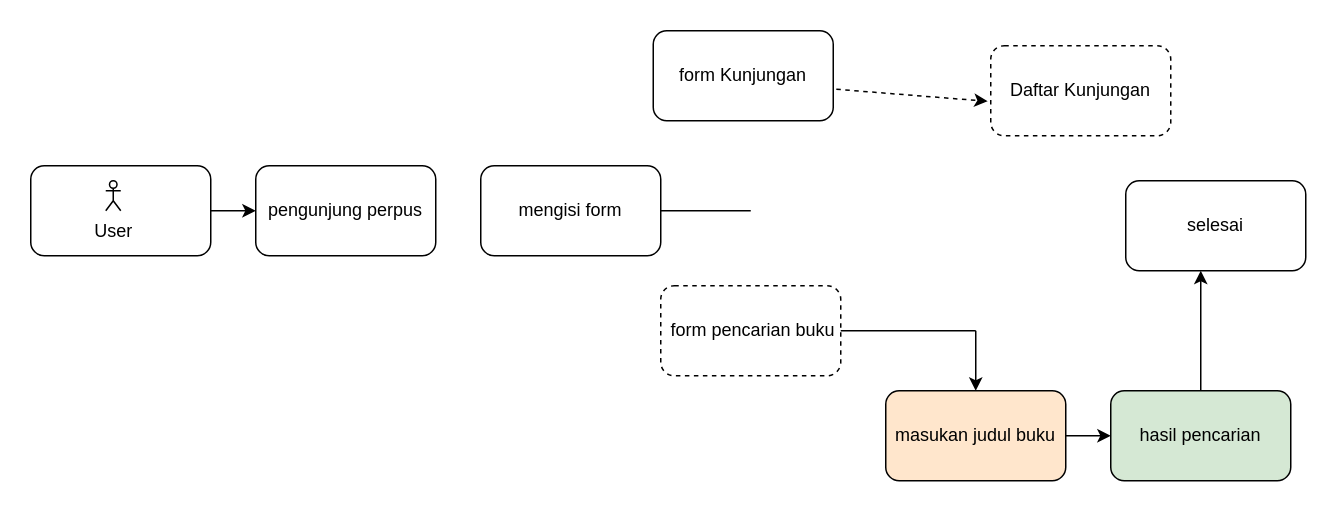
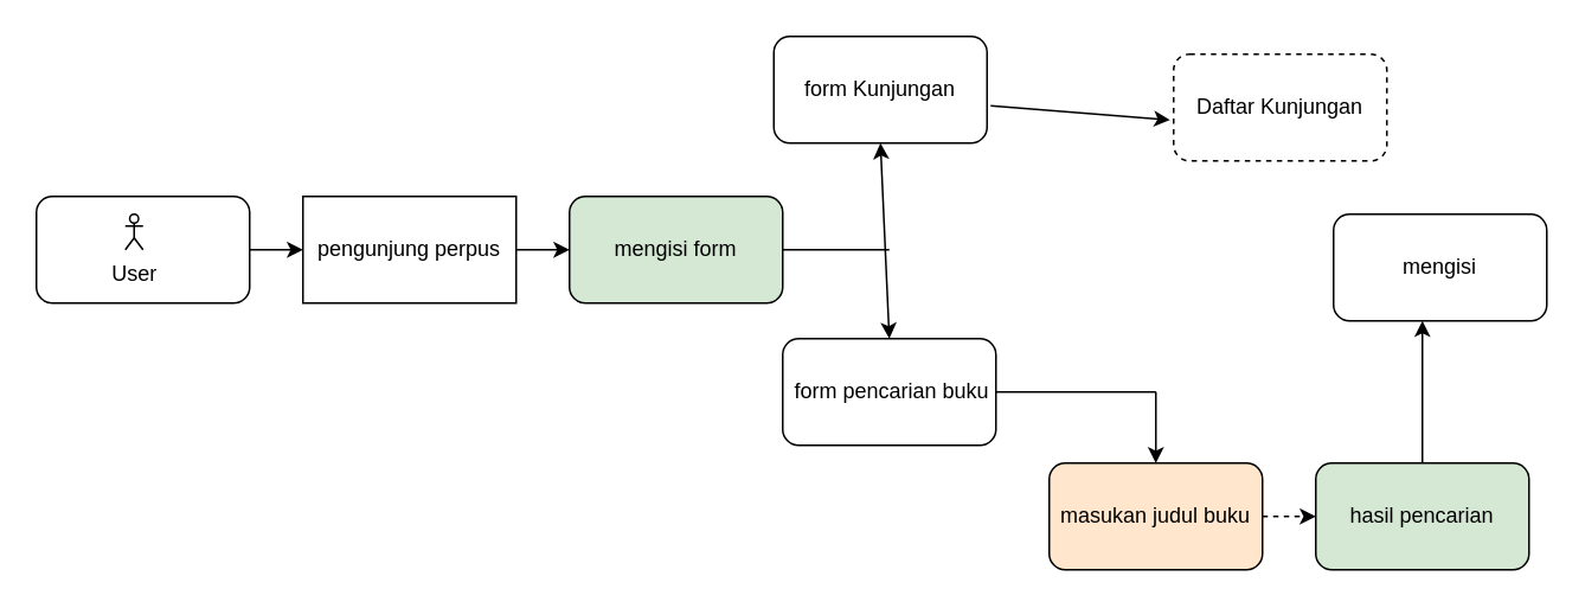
- <mxCell id="12" value="" style="endArrow=classic;html=1;rounded=0;entryX=-0.017;entryY=0.617;entryDx=0;entryDy=0;entryPerimeter=0;exitX=1.017;exitY=0.65;exitDx=0;exitDy=0;exitPerimeter=0;dashed=1;" edge="1" parent="1" source="5" target="11"><mxGeometry width="50" height="50" relative="1" as="geometry"><mxPoint x="660" y="70" as="sourcePoint" /><mxPoint x="710" y="20" as="targetPoint" /></mxGeometry></mxCell>
+ <mxCell id="12" value="" style="endArrow=classic;html=1;rounded=0;entryX=-0.017;entryY=0.617;entryDx=0;entryDy=0;entryPerimeter=0;exitX=1.017;exitY=0.65;exitDx=0;exitDy=0;exitPerimeter=0;" edge="1" parent="1" source="5" target="11"><mxGeometry width="50" height="50" relative="1" as="geometry"><mxPoint x="660" y="70" as="sourcePoint" /><mxPoint x="710" y="20" as="targetPoint" /></mxGeometry></mxCell>
+ <mxCell id="15" value="" style="endArrow=classic;startArrow=classic;html=1;rounded=0;entryX=0.5;entryY=1;entryDx=0;entryDy=0;exitX=0.5;exitY=0;exitDx=0;exitDy=0;" edge="1" parent="1" source="6" target="5"><mxGeometry width="50" height="50" relative="1" as="geometry"><mxPoint x="640" y="190" as="sourcePoint" /><mxPoint x="690" y="140" as="targetPoint" /></mxGeometry></mxCell>
- <mxCell id="4" value="pengunjung perpus" style="rounded=1;whiteSpace=wrap;html=1;" vertex="1" parent="1"><mxGeometry x="170" y="110" width="120" height="60" as="geometry" /></mxCell>
+ <mxCell id="4" value="pengunjung perpus" style="whiteSpace=wrap;html=1;rounded=0;" vertex="1" parent="1"><mxGeometry x="170" y="110" width="120" height="60" as="geometry" /></mxCell>
+ <mxCell id="10" value="" style="endArrow=classic;html=1;rounded=0;entryX=0;entryY=0.5;entryDx=0;entryDy=0;" edge="1" parent="1" source="4" target="3"><mxGeometry width="50" height="50" relative="1" as="geometry"><mxPoint x="330" y="140" as="sourcePoint" /><mxPoint x="380" y="90" as="targetPoint" /></mxGeometry></mxCell>
- <mxCell id="3" value="mengisi form" style="rounded=1;whiteSpace=wrap;html=1;" vertex="1" parent="1"><mxGeometry x="320" y="110" width="120" height="60" as="geometry" /></mxCell>
+ <mxCell id="3" value="mengisi form" style="rounded=1;whiteSpace=wrap;html=1;fillColor=#d5e8d4;" vertex="1" parent="1"><mxGeometry x="320" y="110" width="120" height="60" as="geometry" /></mxCell>
- <mxCell id="13" value="selesai" style="rounded=1;whiteSpace=wrap;html=1;" vertex="1" parent="1"><mxGeometry x="750" y="120" width="120" height="60" as="geometry" /></mxCell>
+ <mxCell id="13" value="mengisi" style="rounded=1;whiteSpace=wrap;html=1;" vertex="1" parent="1"><mxGeometry x="750" y="120" width="120" height="60" as="geometry" /></mxCell>
- <mxCell id="6" value="&amp;nbsp;form pencarian buku" style="rounded=1;whiteSpace=wrap;html=1;dashed=1;" vertex="1" parent="1"><mxGeometry x="440" y="190" width="120" height="60" as="geometry" /></mxCell>
+ <mxCell id="6" value="&amp;nbsp;form pencarian buku" style="rounded=1;whiteSpace=wrap;html=1;" vertex="1" parent="1"><mxGeometry x="440" y="190" width="120" height="60" as="geometry" /></mxCell>
- <mxCell id="18" value="" style="endArrow=classic;html=1;rounded=0;exitX=1;exitY=0.5;exitDx=0;exitDy=0;entryX=0;entryY=0.5;entryDx=0;entryDy=0;" edge="1" parent="1" source="7" target="8"><mxGeometry width="50" height="50" relative="1" as="geometry"><mxPoint x="690" y="410" as="sourcePoint" /><mxPoint x="740" y="360" as="targetPoint" /></mxGeometry></mxCell>
+ <mxCell id="18" value="" style="endArrow=classic;html=1;rounded=0;exitX=1;exitY=0.5;exitDx=0;exitDy=0;entryX=0;entryY=0.5;entryDx=0;entryDy=0;dashed=1;" edge="1" parent="1" source="7" target="8"><mxGeometry width="50" height="50" relative="1" as="geometry"><mxPoint x="690" y="410" as="sourcePoint" /><mxPoint x="740" y="360" as="targetPoint" /></mxGeometry></mxCell>
